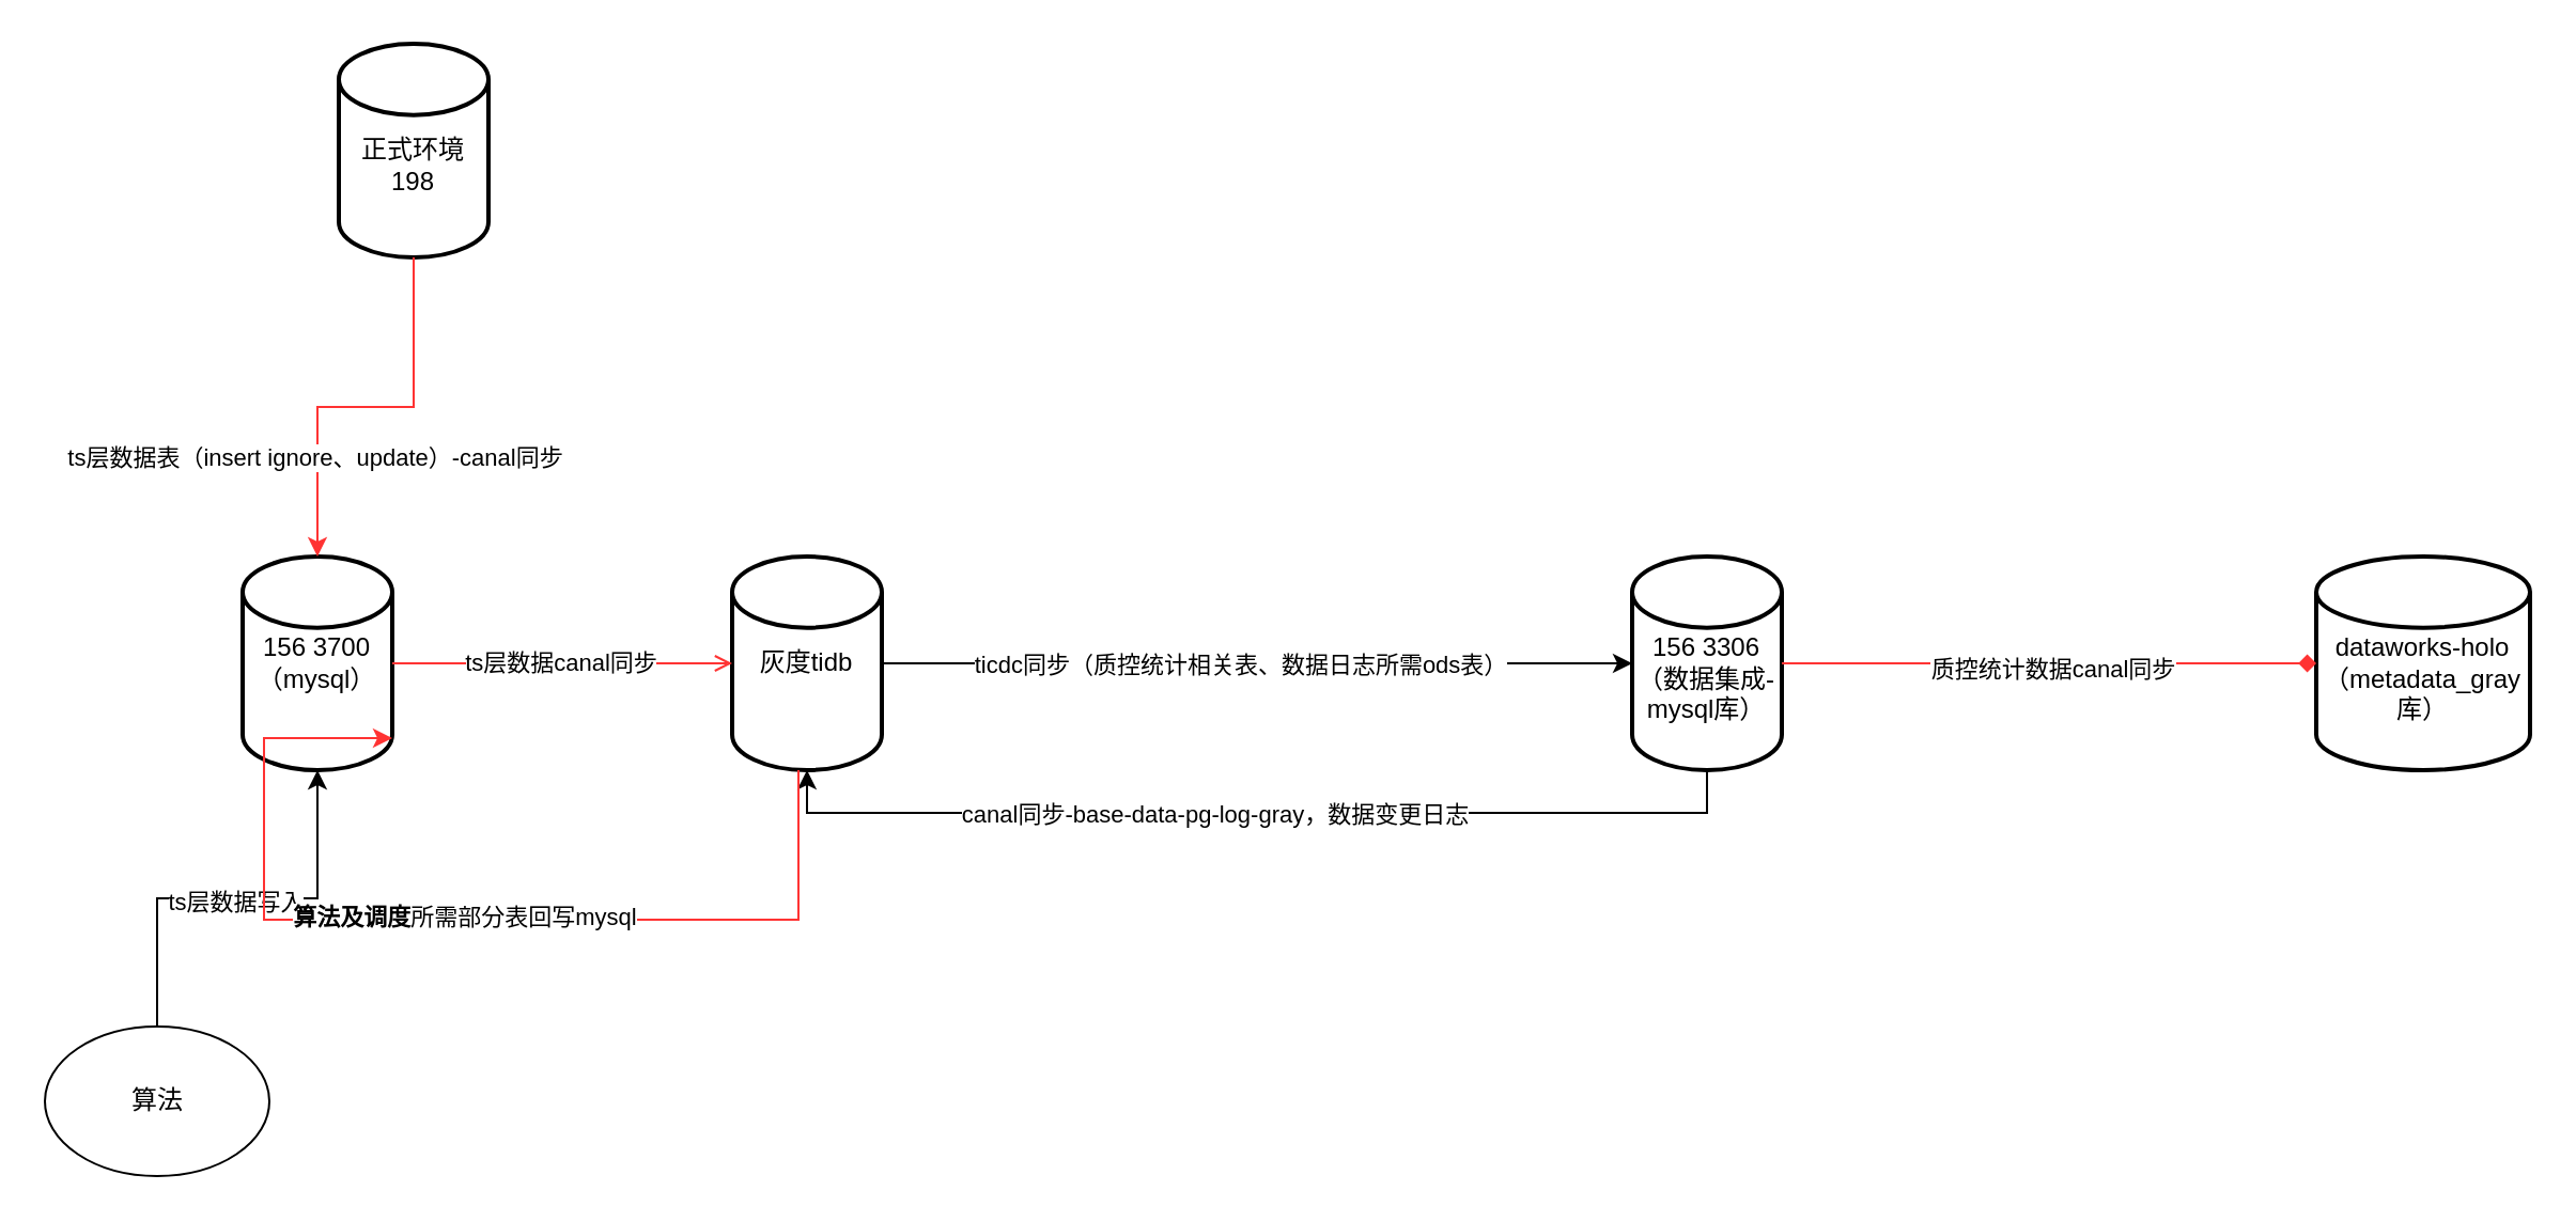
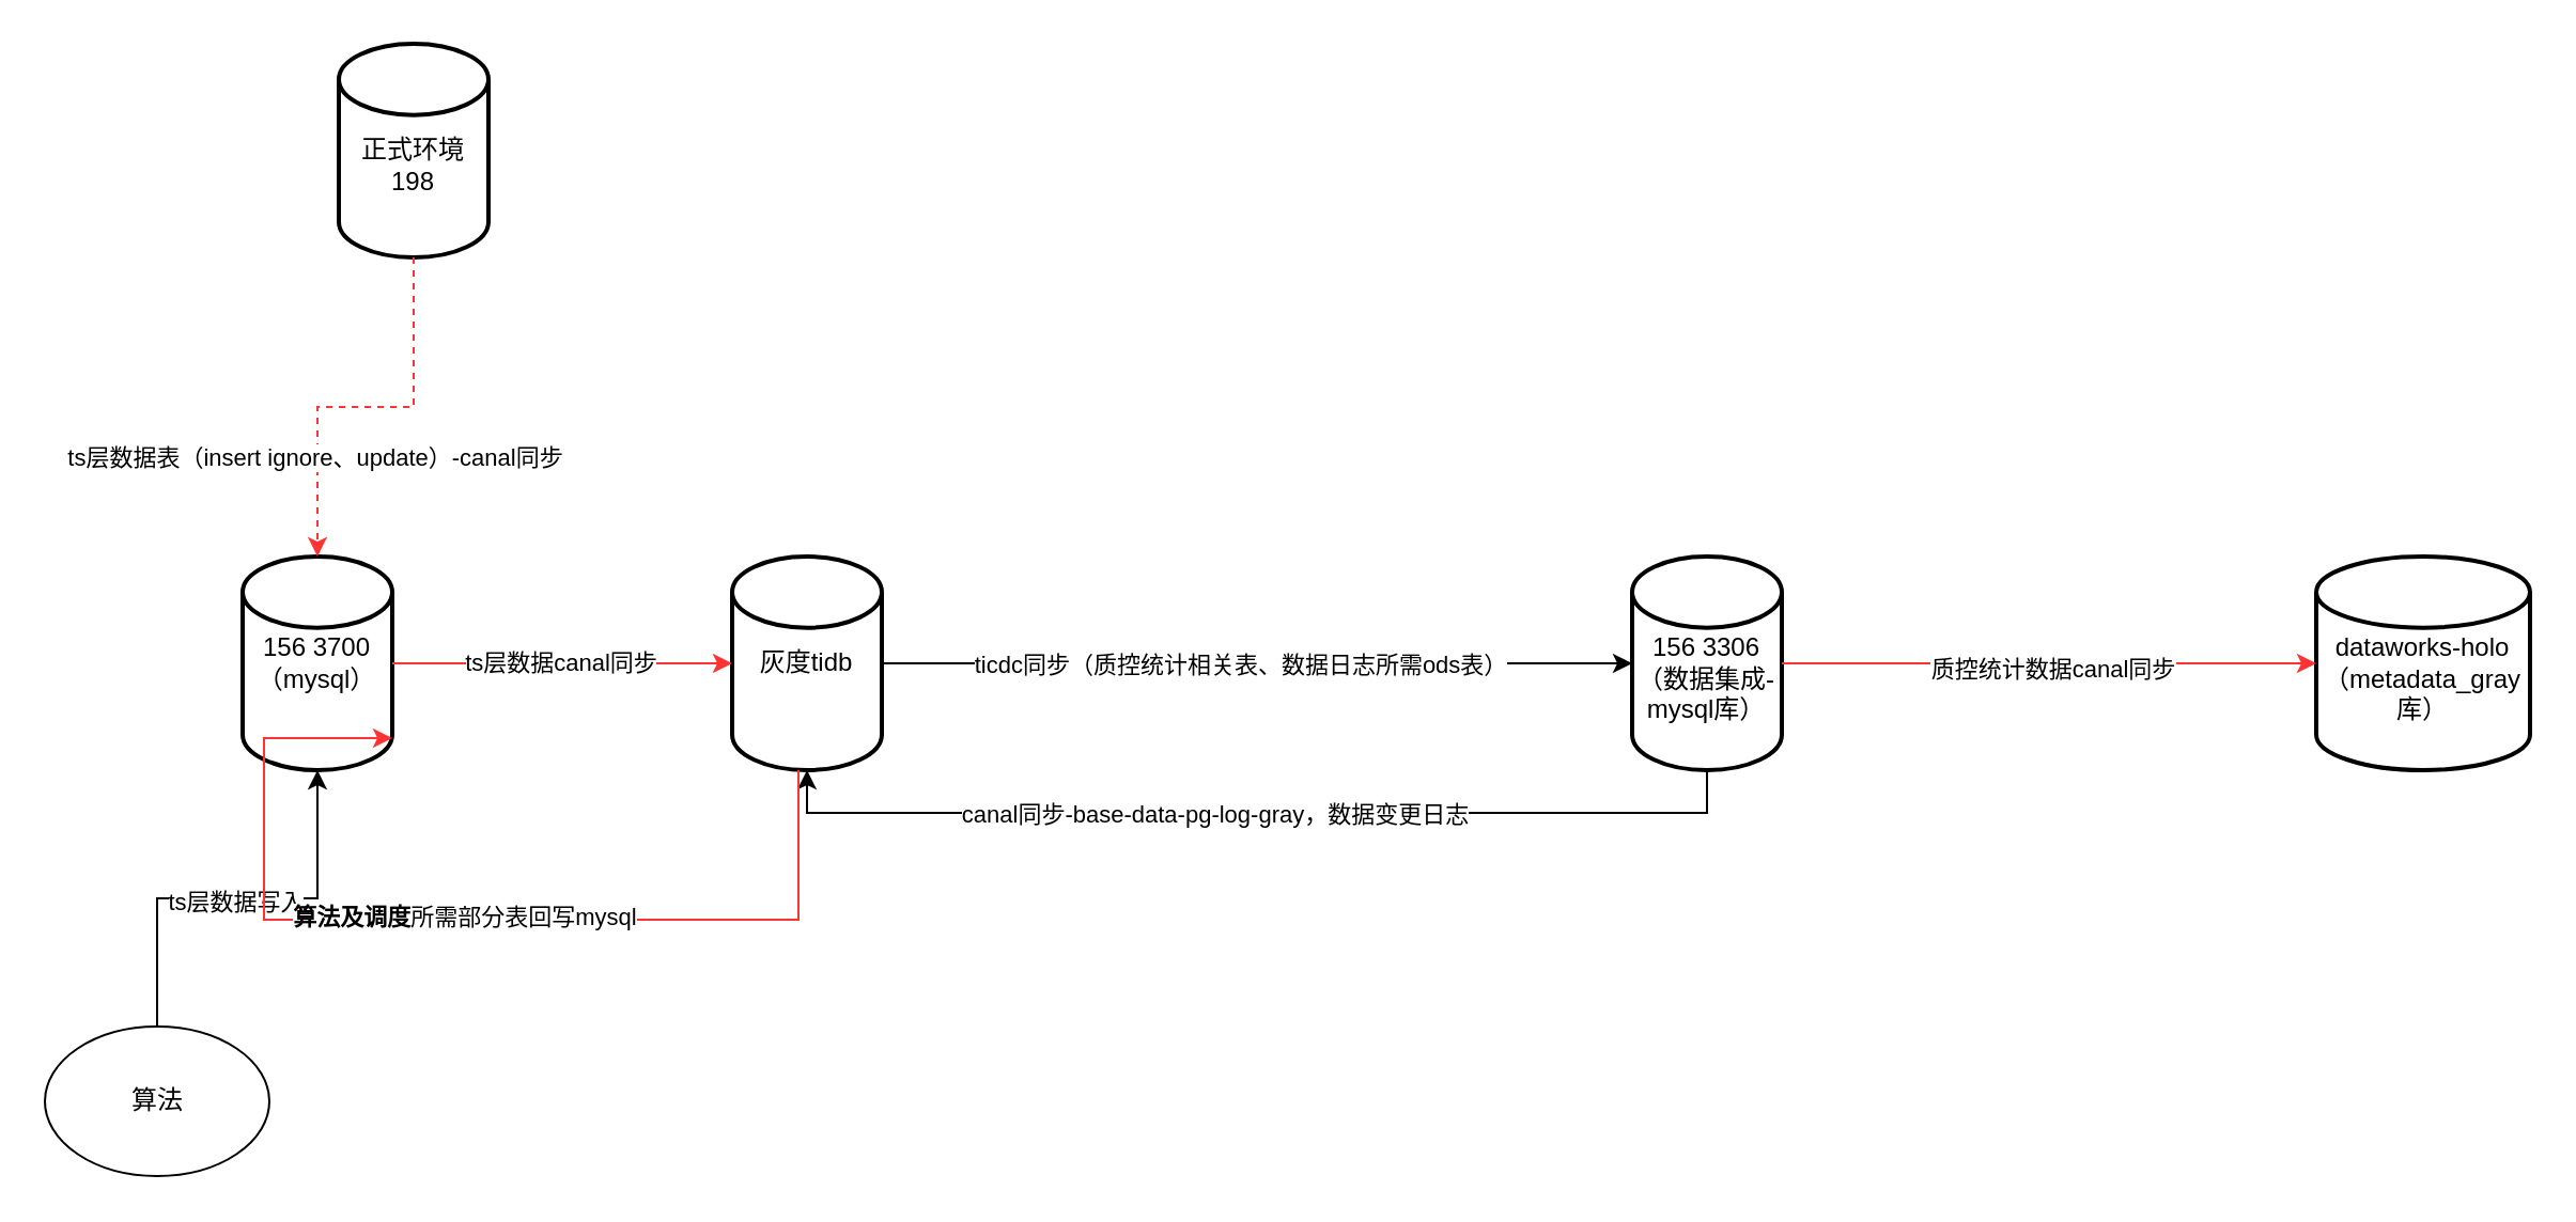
- <mxCell id="16" style="edgeStyle=orthogonalEdgeStyle;rounded=0;orthogonalLoop=1;jettySize=auto;html=1;entryX=0.5;entryY=0;entryDx=0;entryDy=0;entryPerimeter=0;strokeColor=#FF3333;" edge="1" parent="1" source="15" target="2"><mxGeometry relative="1" as="geometry" /></mxCell>
+ <mxCell id="16" style="edgeStyle=orthogonalEdgeStyle;rounded=0;orthogonalLoop=1;jettySize=auto;html=1;entryX=0.5;entryY=0;entryDx=0;entryDy=0;entryPerimeter=0;strokeColor=#FF3333;dashed=1;" edge="1" parent="1" source="15" target="2"><mxGeometry relative="1" as="geometry" /></mxCell>
- <mxCell id="8" style="edgeStyle=orthogonalEdgeStyle;rounded=0;orthogonalLoop=1;jettySize=auto;html=1;entryX=0;entryY=0.5;entryDx=0;entryDy=0;entryPerimeter=0;strokeColor=#FF3333;endArrow=open;" edge="1" parent="1" source="2" target="7"><mxGeometry relative="1" as="geometry" /></mxCell>
+ <mxCell id="8" style="edgeStyle=orthogonalEdgeStyle;rounded=0;orthogonalLoop=1;jettySize=auto;html=1;entryX=0;entryY=0.5;entryDx=0;entryDy=0;entryPerimeter=0;strokeColor=#FF3333;" edge="1" parent="1" source="2" target="7"><mxGeometry relative="1" as="geometry" /></mxCell>
- <mxCell id="13" style="edgeStyle=orthogonalEdgeStyle;rounded=0;orthogonalLoop=1;jettySize=auto;html=1;entryX=0;entryY=0.5;entryDx=0;entryDy=0;entryPerimeter=0;strokeColor=#FF3333;endArrow=diamond;" edge="1" parent="1" source="3" target="12"><mxGeometry relative="1" as="geometry" /></mxCell>
+ <mxCell id="13" style="edgeStyle=orthogonalEdgeStyle;rounded=0;orthogonalLoop=1;jettySize=auto;html=1;entryX=0;entryY=0.5;entryDx=0;entryDy=0;entryPerimeter=0;strokeColor=#FF3333;" edge="1" parent="1" source="3" target="12"><mxGeometry relative="1" as="geometry" /></mxCell>
